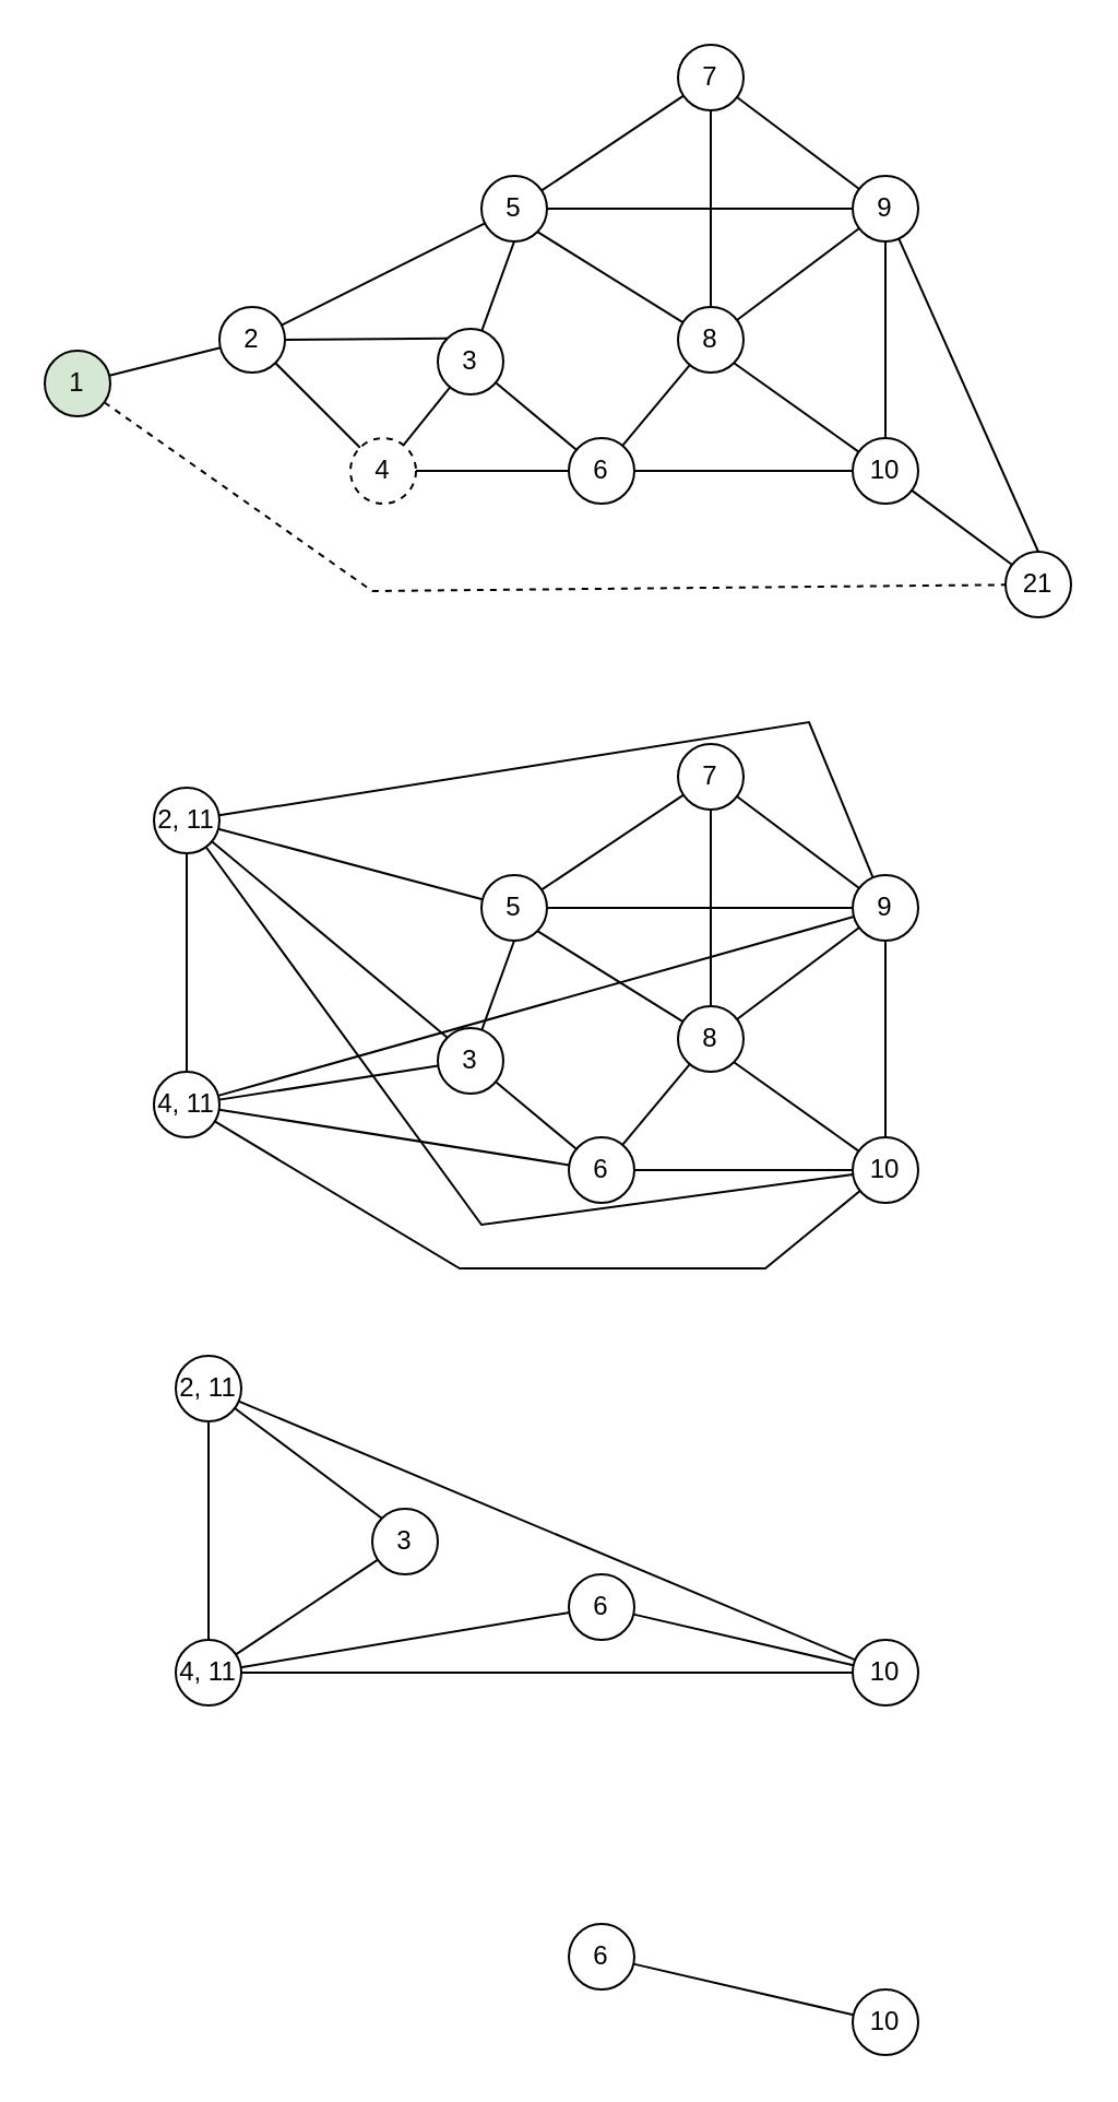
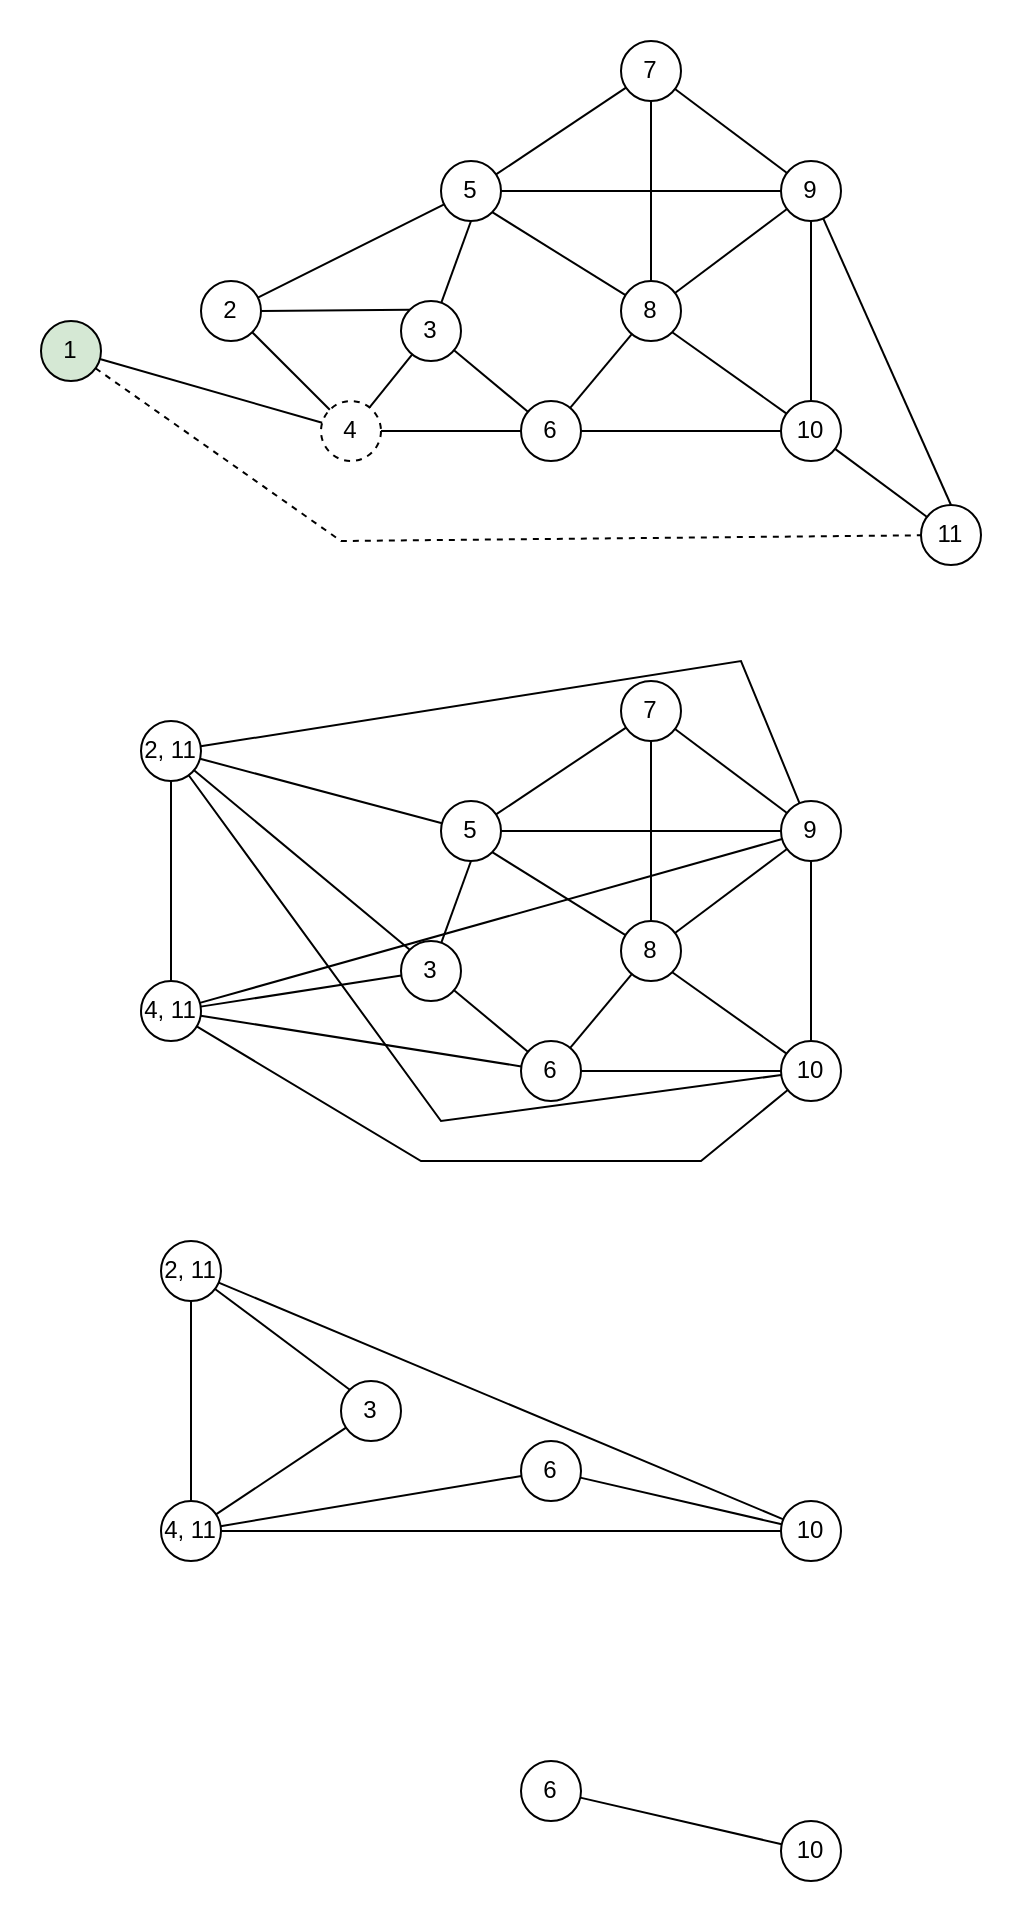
- <mxCell id="13" value="" style="endArrow=none;html=1;rounded=0;" edge="1" parent="1" source="2" target="3"><mxGeometry width="50" height="50" relative="1" as="geometry"><mxPoint x="290" y="370" as="sourcePoint" /><mxPoint x="340" y="320" as="targetPoint" /></mxGeometry></mxCell>
+ <mxCell id="13" value="" style="endArrow=none;html=1;rounded=0;" edge="1" parent="1" source="2" target="5"><mxGeometry width="50" height="50" relative="1" as="geometry"><mxPoint x="290" y="370" as="sourcePoint" /><mxPoint x="340" y="320" as="targetPoint" /></mxGeometry></mxCell>
- <mxCell id="10" value="21" style="ellipse;whiteSpace=wrap;html=1;aspect=fixed;" vertex="1" parent="1"><mxGeometry x="460" y="252" width="30" height="30" as="geometry" /></mxCell>
+ <mxCell id="10" value="11" style="ellipse;whiteSpace=wrap;html=1;aspect=fixed;" vertex="1" parent="1"><mxGeometry x="460" y="252" width="30" height="30" as="geometry" /></mxCell>
